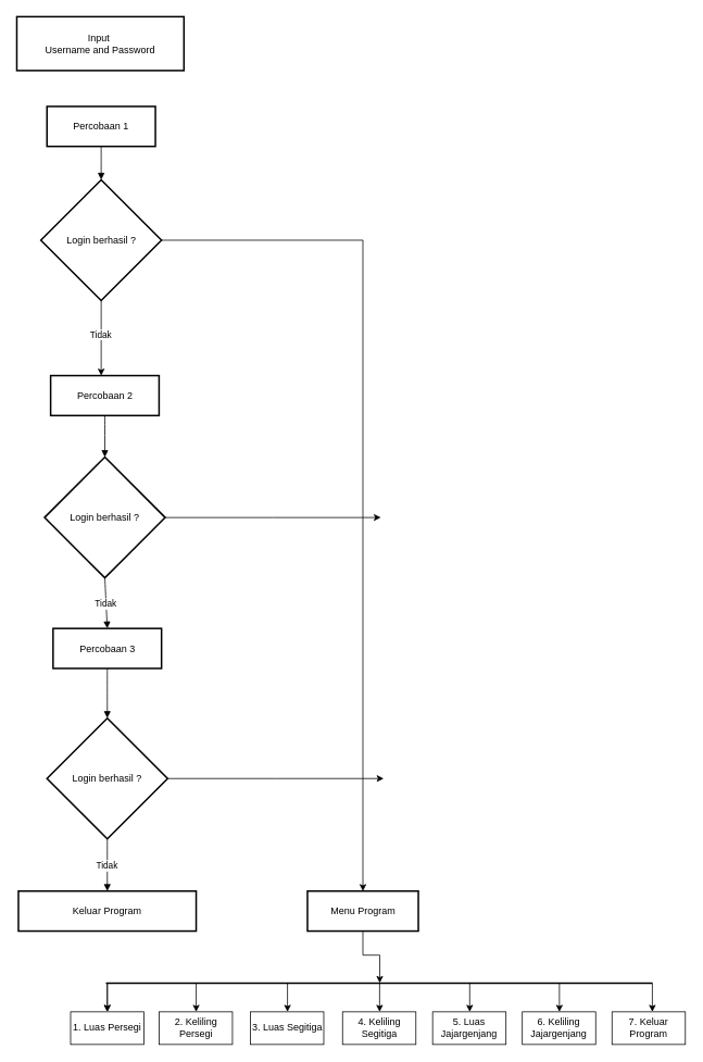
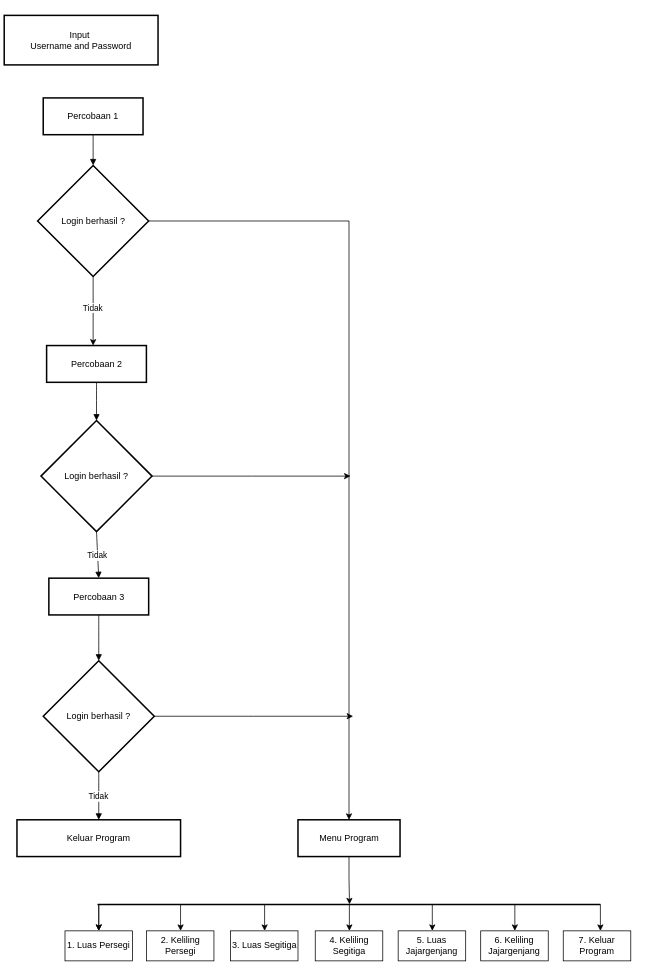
- <mxCell id="2" value="Input &#10;Username and Password" style="whiteSpace=wrap;strokeWidth=2;" vertex="1" parent="1"><mxGeometry x="20" y="20" width="205" height="66" as="geometry" /></mxCell>
+ <mxCell id="2" value="Input &#10;Username and Password" style="whiteSpace=wrap;strokeWidth=2;" vertex="1" parent="1"><mxGeometry x="5" y="20" width="205" height="66" as="geometry" /></mxCell>
- <mxCell id="14" value="Menu Program" style="whiteSpace=wrap;strokeWidth=2;" vertex="1" parent="1"><mxGeometry x="376.5" y="1092" width="136" height="49" as="geometry" /></mxCell>
+ <mxCell id="14" value="Menu Program" style="whiteSpace=wrap;strokeWidth=2;" vertex="1" parent="1"><mxGeometry x="396.5" y="1092" width="136" height="49" as="geometry" /></mxCell>
